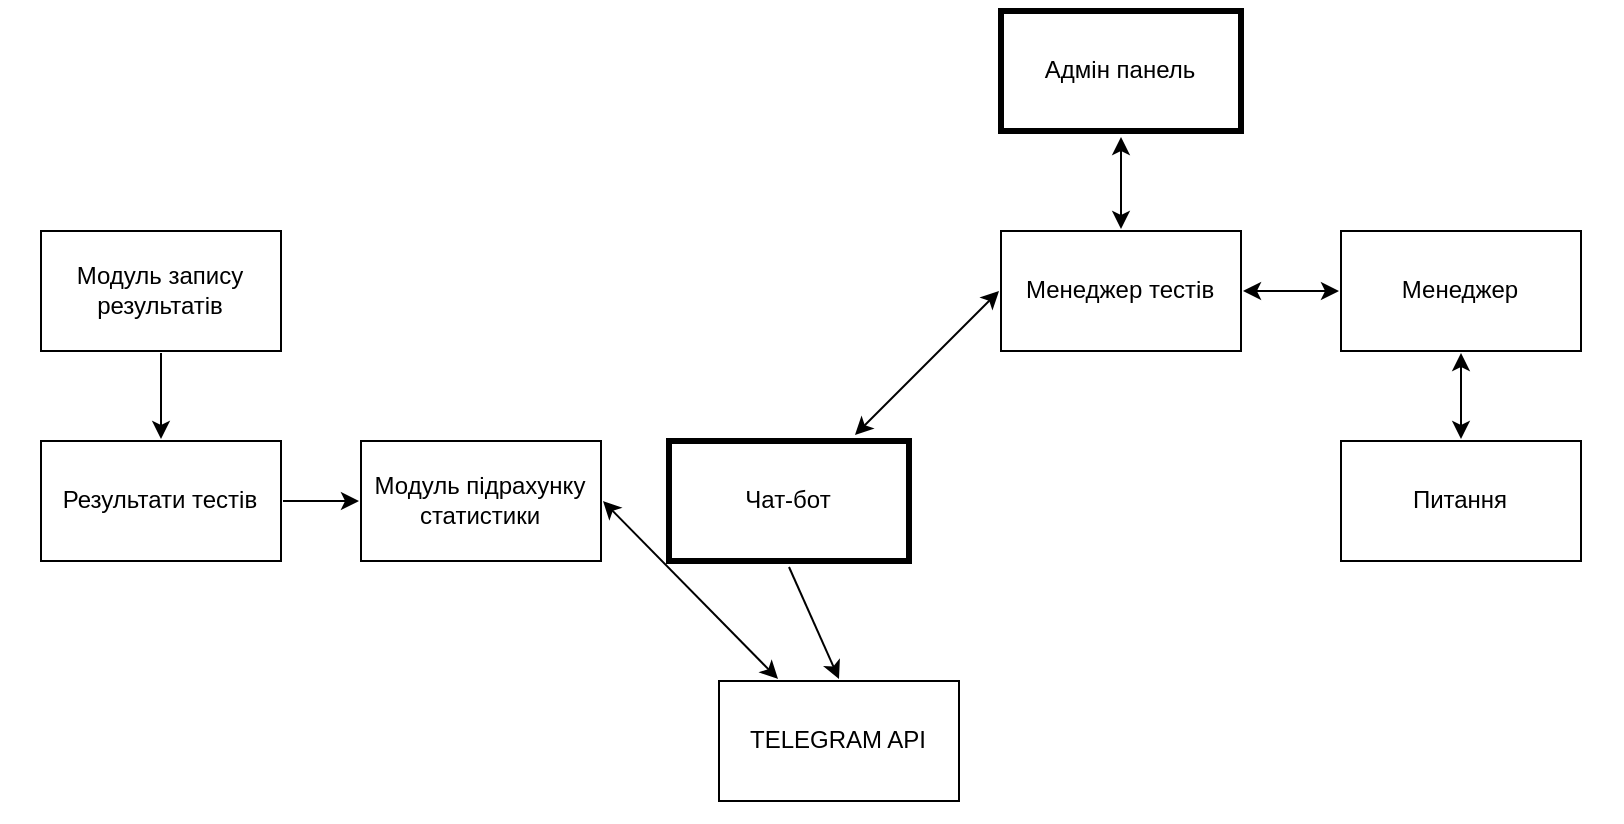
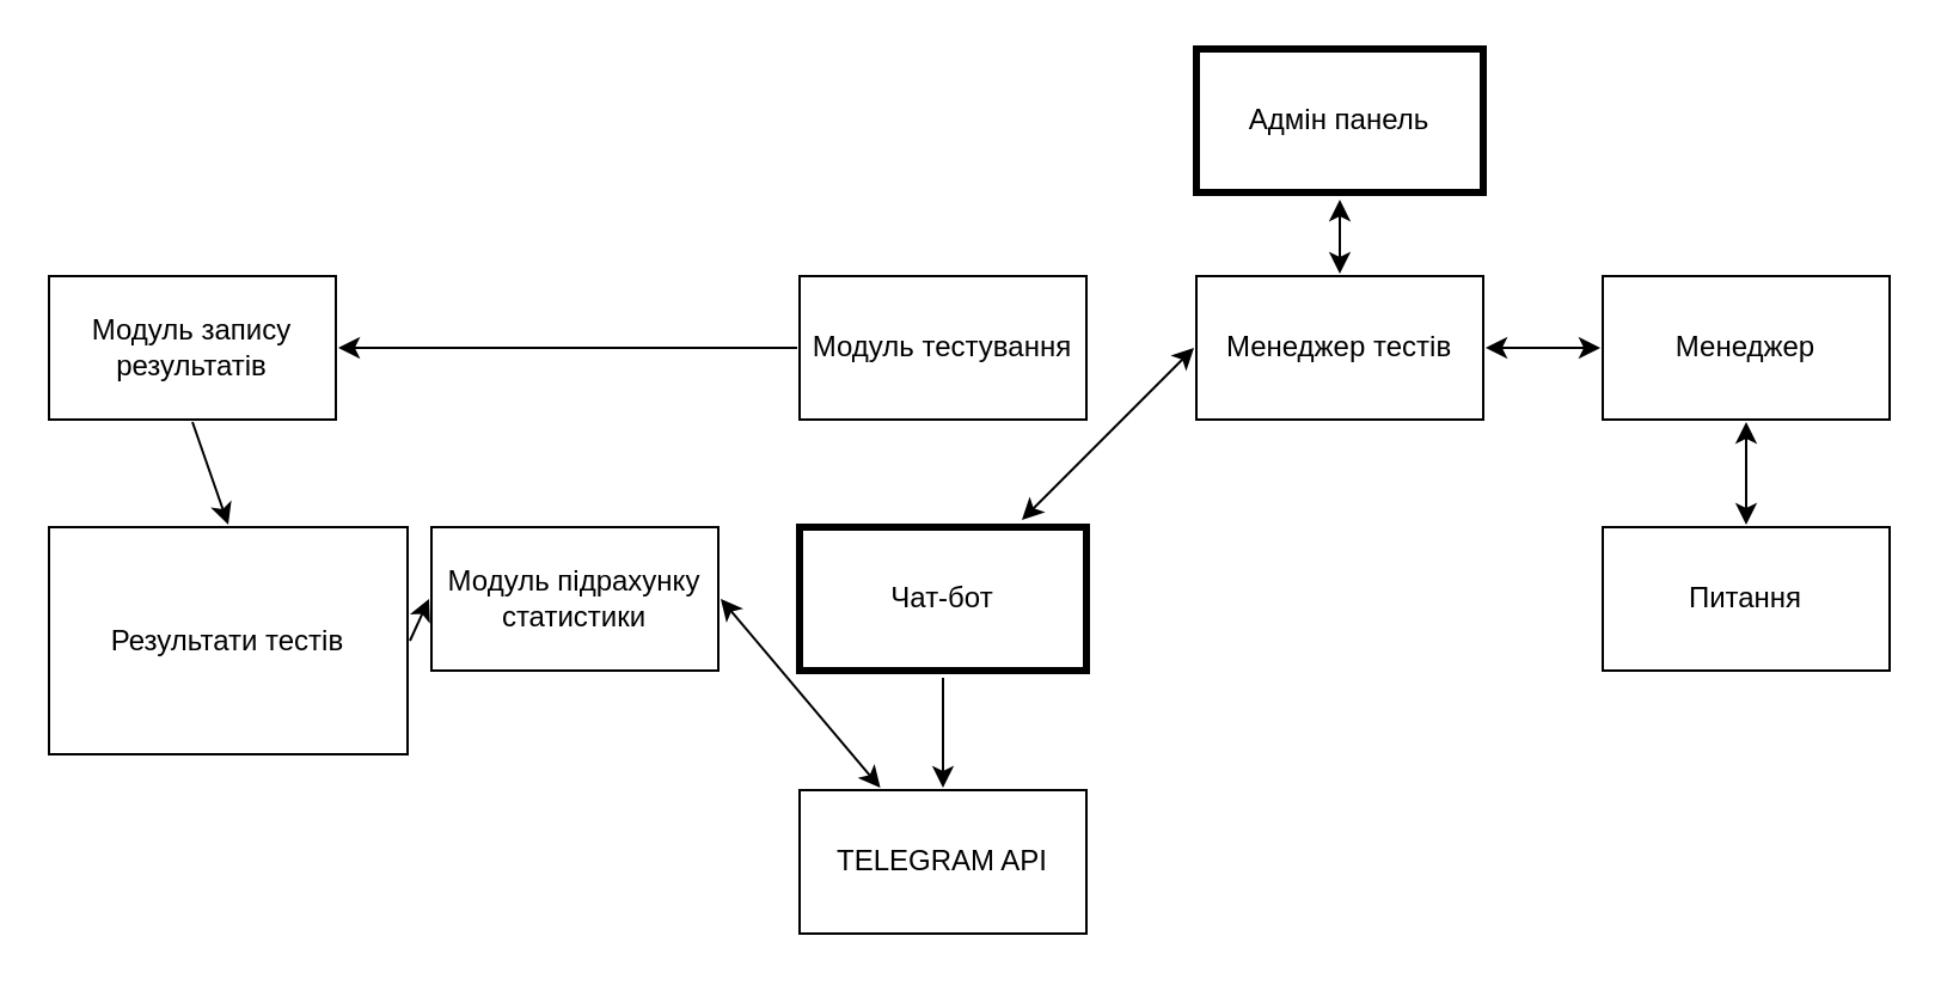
- <mxCell id="14" value="Адмін панель" style="rounded=0;whiteSpace=wrap;html=1;strokeWidth=3;perimeterSpacing=3;" parent="1" vertex="1"><mxGeometry x="500" y="5" width="120" height="60" as="geometry" /></mxCell>
+ <mxCell id="14" value="Адмін панель" style="rounded=0;whiteSpace=wrap;html=1;strokeWidth=3;perimeterSpacing=3;" parent="1" vertex="1"><mxGeometry x="500" y="20" width="120" height="60" as="geometry" /></mxCell>
+ <mxCell id="13" value="" style="endArrow=classic;html=1;rounded=0;exitX=0;exitY=0.5;exitDx=0;exitDy=0;entryX=1;entryY=0.5;entryDx=0;entryDy=0;" parent="1" source="5" target="6" edge="1"><mxGeometry width="50" height="50" relative="1" as="geometry"><mxPoint x="370" y="190" as="sourcePoint" /><mxPoint x="420" y="140" as="targetPoint" /></mxGeometry></mxCell>
+ <mxCell id="5" value="Модуль тестування" style="rounded=0;whiteSpace=wrap;html=1;perimeterSpacing=1;" parent="1" vertex="1"><mxGeometry x="334" y="115" width="120" height="60" as="geometry" /></mxCell>
- <mxCell id="3" value="Результати тестів" style="rounded=0;whiteSpace=wrap;html=1;perimeterSpacing=1;" parent="1" vertex="1"><mxGeometry x="20" y="220" width="120" height="60" as="geometry" /></mxCell>
+ <mxCell id="3" value="Результати тестів" style="rounded=0;whiteSpace=wrap;html=1;perimeterSpacing=1;" parent="1" vertex="1"><mxGeometry x="20" y="220" width="150" height="95" as="geometry" /></mxCell>
- <mxCell id="16" value="TELEGRAM API" style="rounded=0;whiteSpace=wrap;html=1;perimeterSpacing=1;" parent="1" vertex="1"><mxGeometry x="359" y="340" width="120" height="60" as="geometry" /></mxCell>
+ <mxCell id="16" value="TELEGRAM API" style="rounded=0;whiteSpace=wrap;html=1;perimeterSpacing=1;" parent="1" vertex="1"><mxGeometry x="334" y="330" width="120" height="60" as="geometry" /></mxCell>
